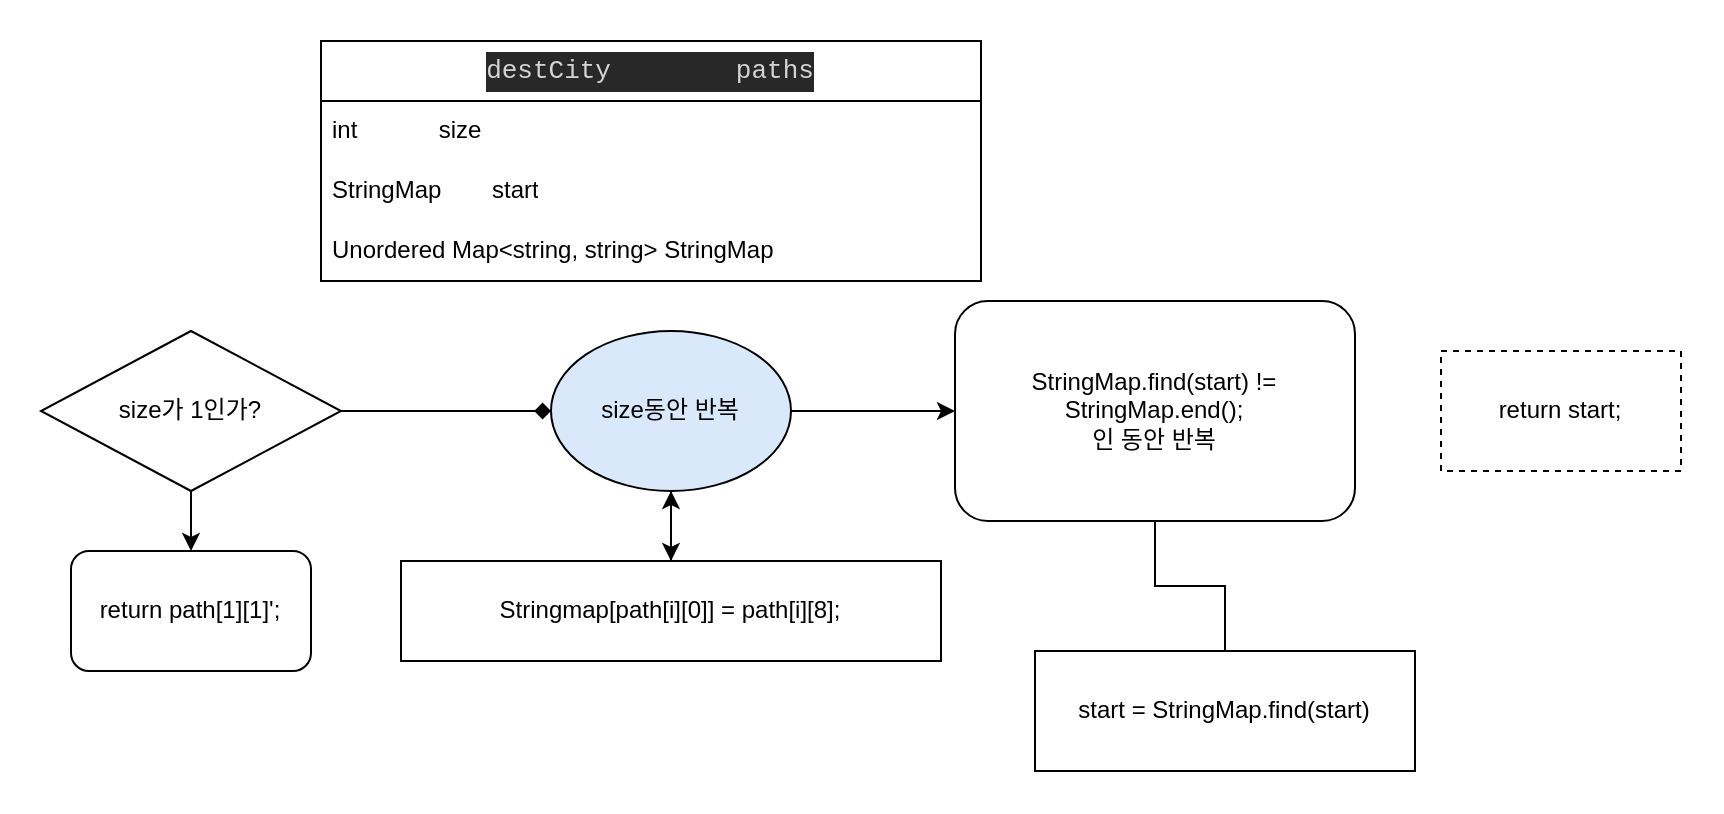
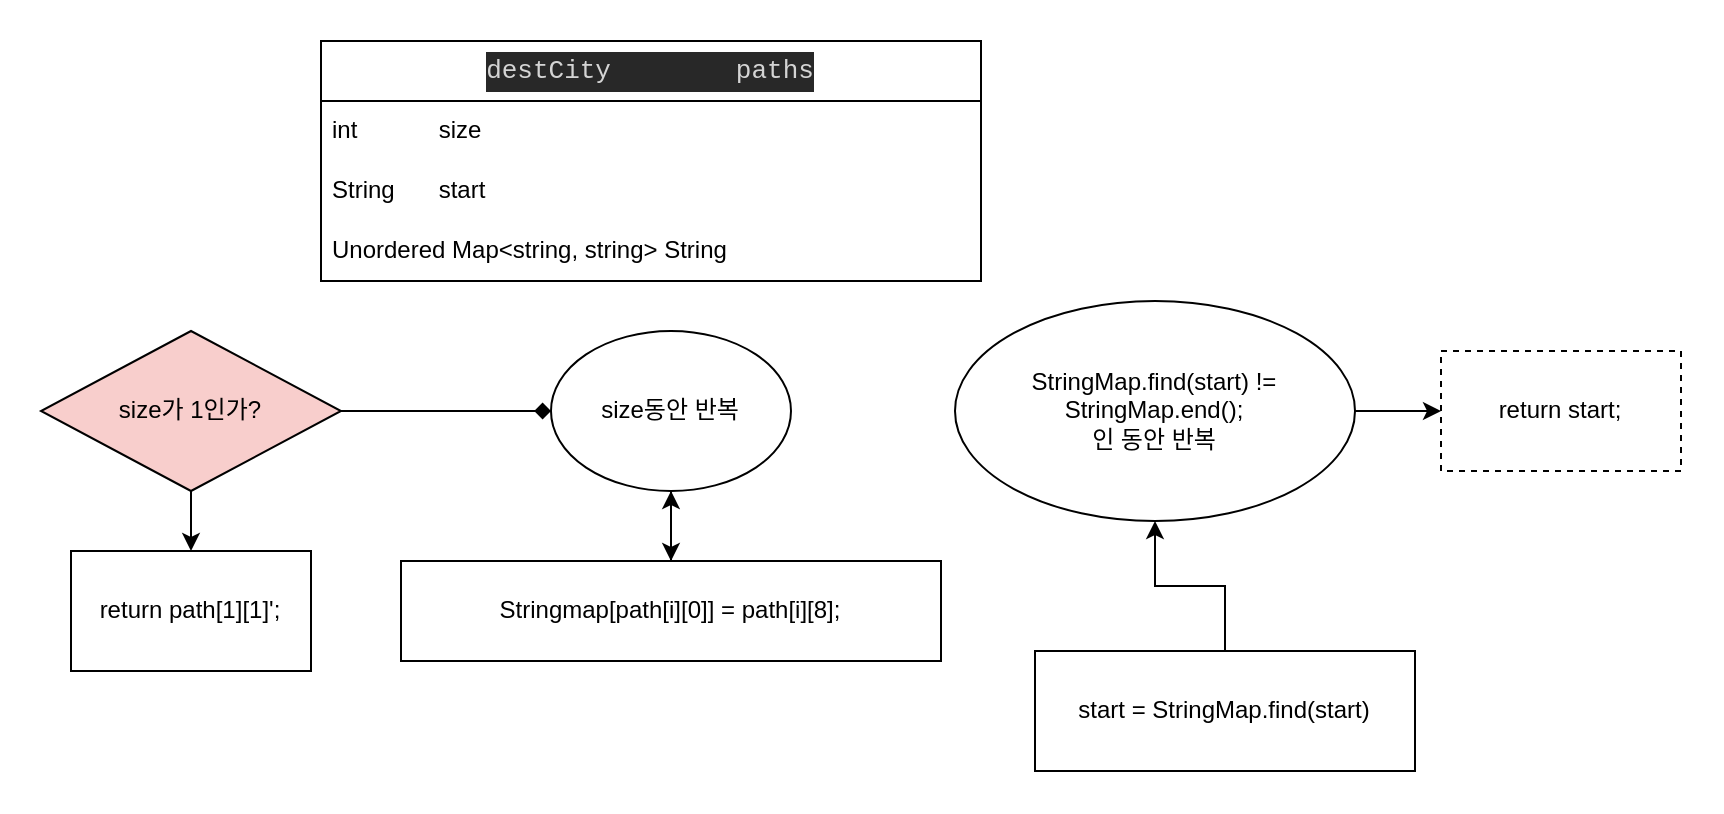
- <mxCell id="4" value="StringMap&lt;span style=&quot;white-space: pre;&quot;&gt;&#09;&lt;/span&gt;start" style="text;strokeColor=none;fillColor=none;align=left;verticalAlign=middle;spacingLeft=4;spacingRight=4;overflow=hidden;points=[[0,0.5],[1,0.5]];portConstraint=eastwest;rotatable=0;whiteSpace=wrap;html=1;" vertex="1" parent="2"><mxGeometry y="60" width="330" height="30" as="geometry" /></mxCell>
+ <mxCell id="4" value="String&lt;span style=&quot;white-space: pre;&quot;&gt;&#09;&lt;/span&gt;start" style="text;strokeColor=none;fillColor=none;align=left;verticalAlign=middle;spacingLeft=4;spacingRight=4;overflow=hidden;points=[[0,0.5],[1,0.5]];portConstraint=eastwest;rotatable=0;whiteSpace=wrap;html=1;" vertex="1" parent="2"><mxGeometry y="60" width="330" height="30" as="geometry" /></mxCell>
- <mxCell id="5" value="Unordered Map&amp;lt;string, string&amp;gt; StringMap" style="text;strokeColor=none;fillColor=none;align=left;verticalAlign=middle;spacingLeft=4;spacingRight=4;overflow=hidden;points=[[0,0.5],[1,0.5]];portConstraint=eastwest;rotatable=0;whiteSpace=wrap;html=1;" vertex="1" parent="2"><mxGeometry y="90" width="330" height="30" as="geometry" /></mxCell>
+ <mxCell id="5" value="Unordered Map&amp;lt;string, string&amp;gt; String" style="text;strokeColor=none;fillColor=none;align=left;verticalAlign=middle;spacingLeft=4;spacingRight=4;overflow=hidden;points=[[0,0.5],[1,0.5]];portConstraint=eastwest;rotatable=0;whiteSpace=wrap;html=1;" vertex="1" parent="2"><mxGeometry y="90" width="330" height="30" as="geometry" /></mxCell>
- <mxCell id="9" value="size가 1인가?" style="rhombus;whiteSpace=wrap;html=1;" vertex="1" parent="1"><mxGeometry y="165" width="150" height="80" as="geometry" x="20" /></mxCell>
+ <mxCell id="9" value="size가 1인가?" style="rhombus;whiteSpace=wrap;html=1;fillColor=#f8cecc;" vertex="1" parent="1"><mxGeometry y="165" width="150" height="80" as="geometry" x="20" /></mxCell>
- <mxCell id="12" value="size동안 반복" style="ellipse;whiteSpace=wrap;html=1;fillColor=#dae8fc;" vertex="1" parent="1"><mxGeometry x="275" y="165" width="120" height="80" as="geometry" /></mxCell>
+ <mxCell id="12" value="size동안 반복" style="ellipse;whiteSpace=wrap;html=1;" vertex="1" parent="1"><mxGeometry x="275" y="165" width="120" height="80" as="geometry" /></mxCell>
- <mxCell id="11" value="" style="edgeStyle=orthogonalEdgeStyle;rounded=0;orthogonalLoop=1;jettySize=auto;html=1;" edge="1" parent="1" source="12" target="16"><mxGeometry relative="1" as="geometry" /></mxCell>
- <mxCell id="16" value="StringMap.find(start) != StringMap.end();&lt;br&gt;인 동안 반복" style="whiteSpace=wrap;html=1;rounded=1;" vertex="1" parent="1"><mxGeometry x="477" y="150" width="200" height="110" as="geometry" /></mxCell>
+ <mxCell id="16" value="StringMap.find(start) != StringMap.end();&lt;br&gt;인 동안 반복" style="ellipse;whiteSpace=wrap;html=1;" vertex="1" parent="1"><mxGeometry x="477" y="150" width="200" height="110" as="geometry" /></mxCell>
+ <mxCell id="15" value="" style="edgeStyle=orthogonalEdgeStyle;rounded=0;orthogonalLoop=1;jettySize=auto;html=1;" edge="1" parent="1" source="16" target="19"><mxGeometry relative="1" as="geometry" /></mxCell>
- <mxCell id="17" value="" style="edgeStyle=orthogonalEdgeStyle;rounded=0;orthogonalLoop=1;jettySize=auto;html=1;endArrow=none;" edge="1" parent="1" source="18" target="16"><mxGeometry relative="1" as="geometry" /></mxCell>
+ <mxCell id="17" value="" style="edgeStyle=orthogonalEdgeStyle;rounded=0;orthogonalLoop=1;jettySize=auto;html=1;" edge="1" parent="1" source="18" target="16"><mxGeometry relative="1" as="geometry" /></mxCell>
- <mxCell id="6" value="return path[1][1]';" style="whiteSpace=wrap;html=1;rounded=1;" vertex="1" parent="1"><mxGeometry x="35" y="275" width="120" height="60" as="geometry" /></mxCell>
+ <mxCell id="6" value="return path[1][1]';" style="whiteSpace=wrap;html=1;" vertex="1" parent="1"><mxGeometry x="35" y="275" width="120" height="60" as="geometry" /></mxCell>
